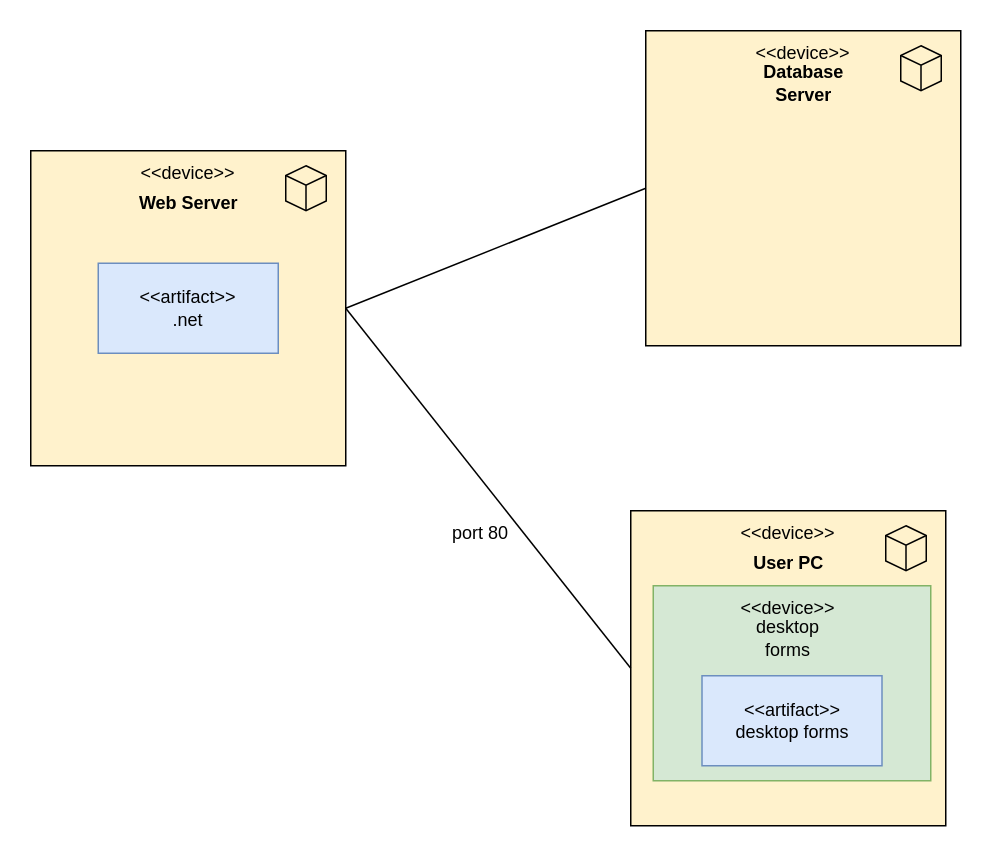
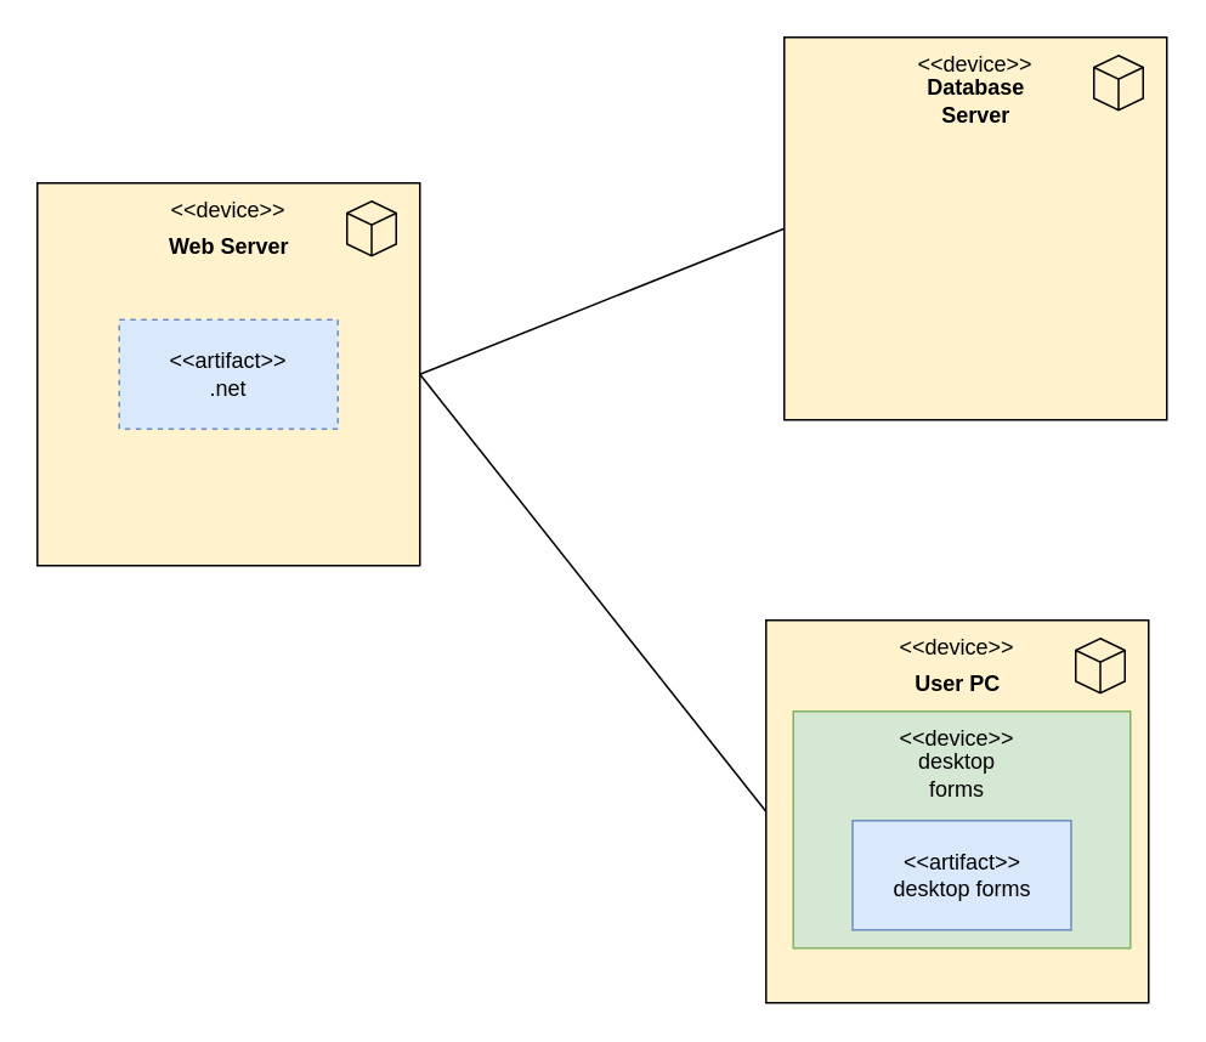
- <mxCell id="11" value="&amp;lt;&amp;lt;artifact&amp;gt;&amp;gt;&lt;div&gt;.net&lt;/div&gt;" style="rounded=0;whiteSpace=wrap;html=1;fillColor=#dae8fc;strokeColor=#6c8ebf;container=0;" parent="1" vertex="1"><mxGeometry x="65" y="175" width="120" height="60" as="geometry" /></mxCell>
+ <mxCell id="11" value="&amp;lt;&amp;lt;artifact&amp;gt;&amp;gt;&lt;div&gt;.net&lt;/div&gt;" style="rounded=0;whiteSpace=wrap;html=1;fillColor=#dae8fc;strokeColor=#6c8ebf;container=0;dashed=1;" parent="1" vertex="1"><mxGeometry x="65" y="175" width="120" height="60" as="geometry" /></mxCell>
- <mxCell id="16" value="port 80" style="text;html=1;align=center;verticalAlign=middle;whiteSpace=wrap;rounded=0;" parent="1" vertex="1"><mxGeometry x="290" y="340" width="60" height="30" as="geometry" /></mxCell>
